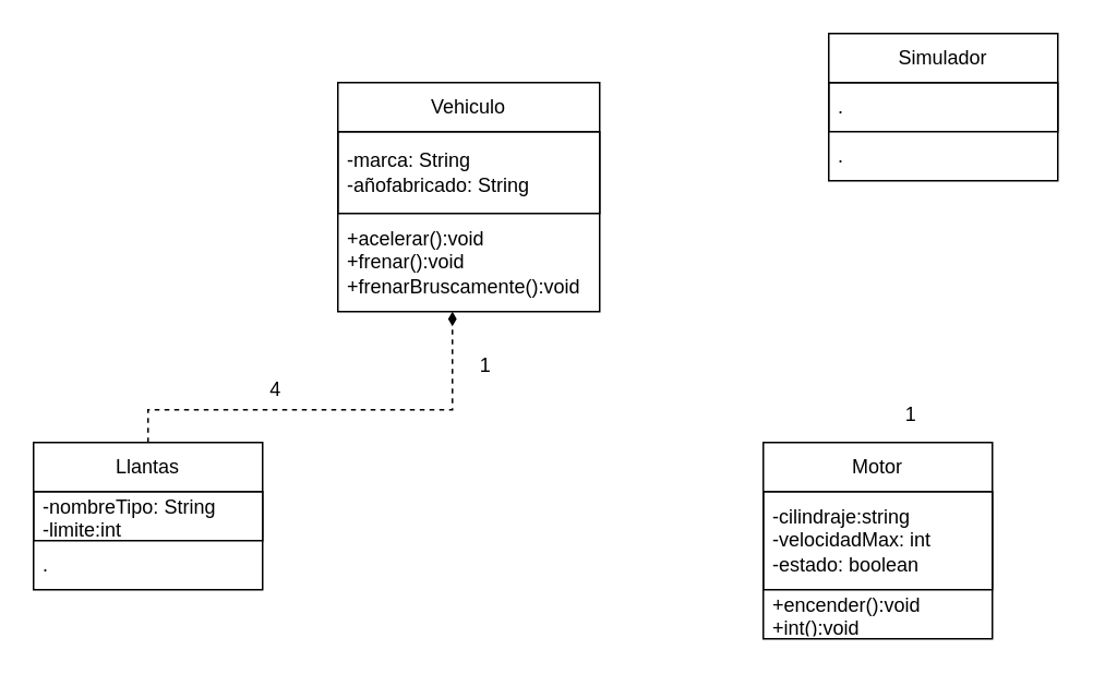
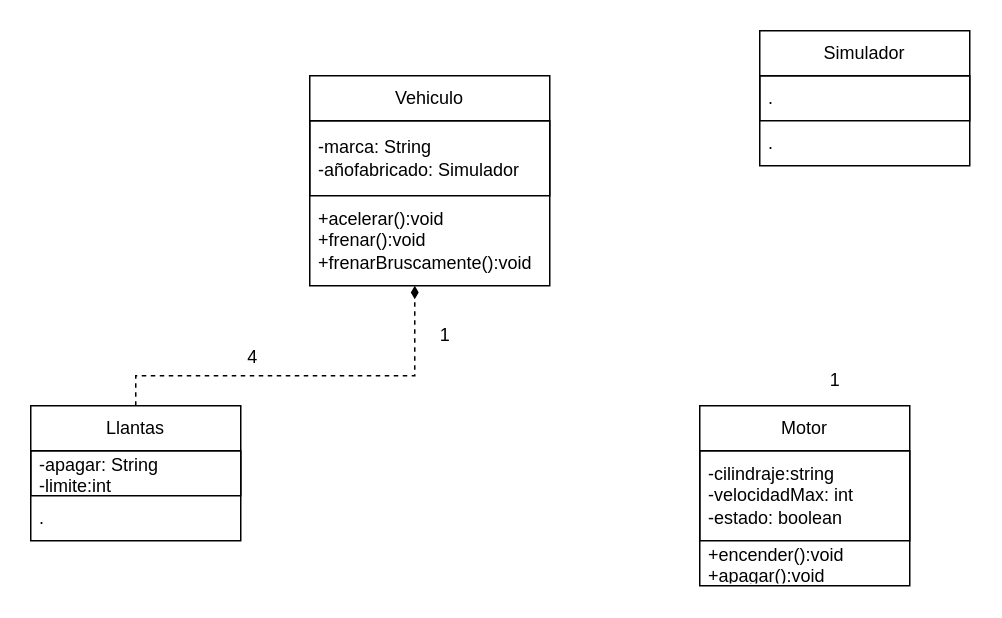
- <mxCell id="3" value="-marca: String&lt;br&gt;-añofabricado: String" style="text;strokeColor=default;fillColor=none;align=left;verticalAlign=middle;spacingLeft=4;spacingRight=4;overflow=hidden;points=[[0,0.5],[1,0.5]];portConstraint=eastwest;rotatable=0;whiteSpace=wrap;html=1;" parent="2" vertex="1"><mxGeometry y="30" width="160" height="50" as="geometry" /></mxCell>
+ <mxCell id="3" value="-marca: String&lt;br&gt;-añofabricado: Simulador" style="text;strokeColor=default;fillColor=none;align=left;verticalAlign=middle;spacingLeft=4;spacingRight=4;overflow=hidden;points=[[0,0.5],[1,0.5]];portConstraint=eastwest;rotatable=0;whiteSpace=wrap;html=1;" parent="2" vertex="1"><mxGeometry y="30" width="160" height="50" as="geometry" /></mxCell>
- <mxCell id="7" value="-nombreTipo: String&lt;br&gt;-limite:int" style="text;strokeColor=default;fillColor=none;align=left;verticalAlign=middle;spacingLeft=4;spacingRight=4;overflow=hidden;points=[[0,0.5],[1,0.5]];portConstraint=eastwest;rotatable=0;whiteSpace=wrap;html=1;" parent="6" vertex="1"><mxGeometry y="30" width="140" height="30" as="geometry" /></mxCell>
+ <mxCell id="7" value="-apagar: String&lt;br&gt;-limite:int" style="text;strokeColor=default;fillColor=none;align=left;verticalAlign=middle;spacingLeft=4;spacingRight=4;overflow=hidden;points=[[0,0.5],[1,0.5]];portConstraint=eastwest;rotatable=0;whiteSpace=wrap;html=1;" parent="6" vertex="1"><mxGeometry y="30" width="140" height="30" as="geometry" /></mxCell>
- <mxCell id="11" value="+encender():void&lt;br style=&quot;border-color: var(--border-color);&quot;&gt;+int():void" style="text;strokeColor=none;fillColor=none;align=left;verticalAlign=middle;spacingLeft=4;spacingRight=4;overflow=hidden;points=[[0,0.5],[1,0.5]];portConstraint=eastwest;rotatable=0;whiteSpace=wrap;html=1;" parent="9" vertex="1"><mxGeometry y="90" width="140" height="30" as="geometry" /></mxCell>
+ <mxCell id="11" value="+encender():void&lt;br style=&quot;border-color: var(--border-color);&quot;&gt;+apagar():void" style="text;strokeColor=none;fillColor=none;align=left;verticalAlign=middle;spacingLeft=4;spacingRight=4;overflow=hidden;points=[[0,0.5],[1,0.5]];portConstraint=eastwest;rotatable=0;whiteSpace=wrap;html=1;" parent="9" vertex="1"><mxGeometry y="90" width="140" height="30" as="geometry" /></mxCell>
